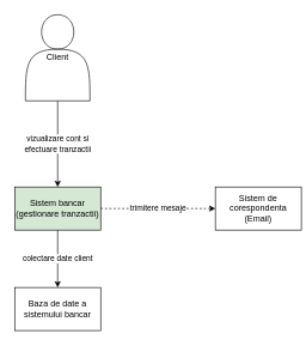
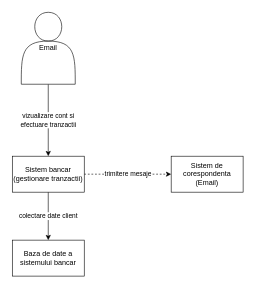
- <mxCell id="3" value="Client" style="shape=actor;whiteSpace=wrap;html=1;" parent="1" vertex="1"><mxGeometry x="35" y="20" width="90" height="120" as="geometry" /></mxCell>
+ <mxCell id="3" value="Email" style="shape=actor;whiteSpace=wrap;html=1;" parent="1" vertex="1"><mxGeometry x="35" y="20" width="90" height="120" as="geometry" /></mxCell>
- <mxCell id="6" value="Sistem bancar&lt;br&gt;(gestionare tranzactii)" style="rounded=0;whiteSpace=wrap;html=1;fillColor=#d5e8d4;" parent="1" vertex="1"><mxGeometry x="20" y="260" width="120" height="60" as="geometry" /></mxCell>
+ <mxCell id="6" value="Sistem bancar&lt;br&gt;(gestionare tranzactii)" style="rounded=0;whiteSpace=wrap;html=1;" parent="1" vertex="1"><mxGeometry x="20" y="260" width="120" height="60" as="geometry" /></mxCell>
- <mxCell id="7" value="Sistem de corespondenta&lt;br&gt;(Email)" style="rounded=0;whiteSpace=wrap;html=1;" parent="1" vertex="1"><mxGeometry x="300" y="260" width="120" height="60" as="geometry" /></mxCell>
+ <mxCell id="7" value="Sistem de corespondenta&lt;br&gt;(Email)" style="rounded=0;whiteSpace=wrap;html=1;" parent="1" vertex="1"><mxGeometry x="285" y="260" width="120" height="60" as="geometry" /></mxCell>
